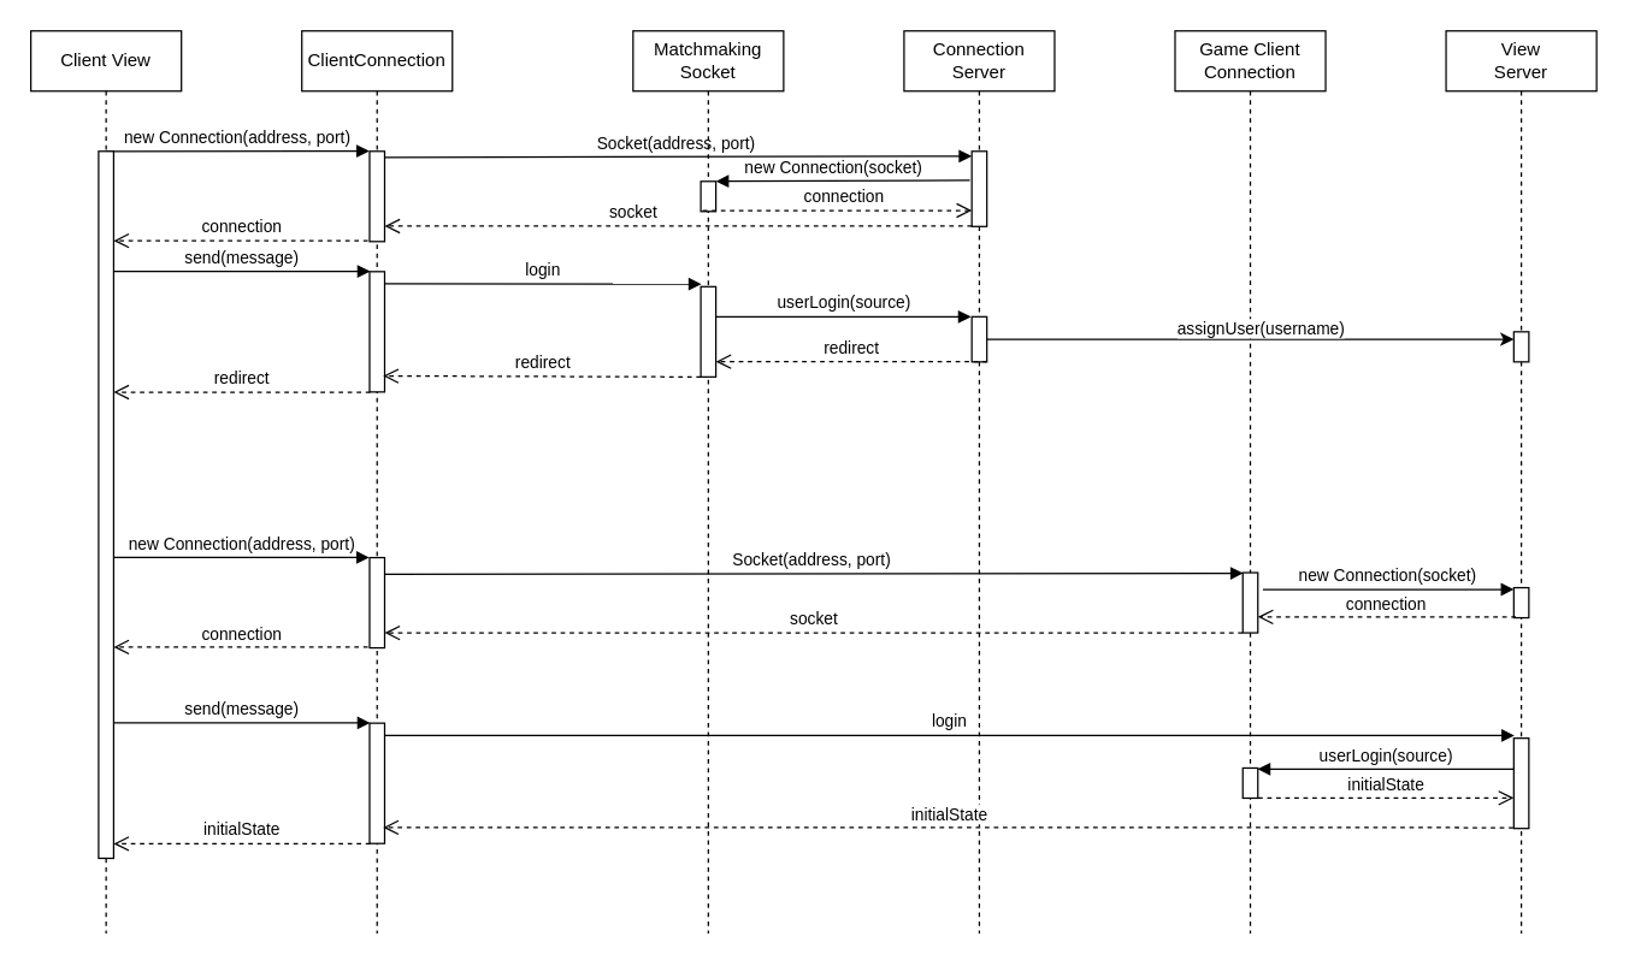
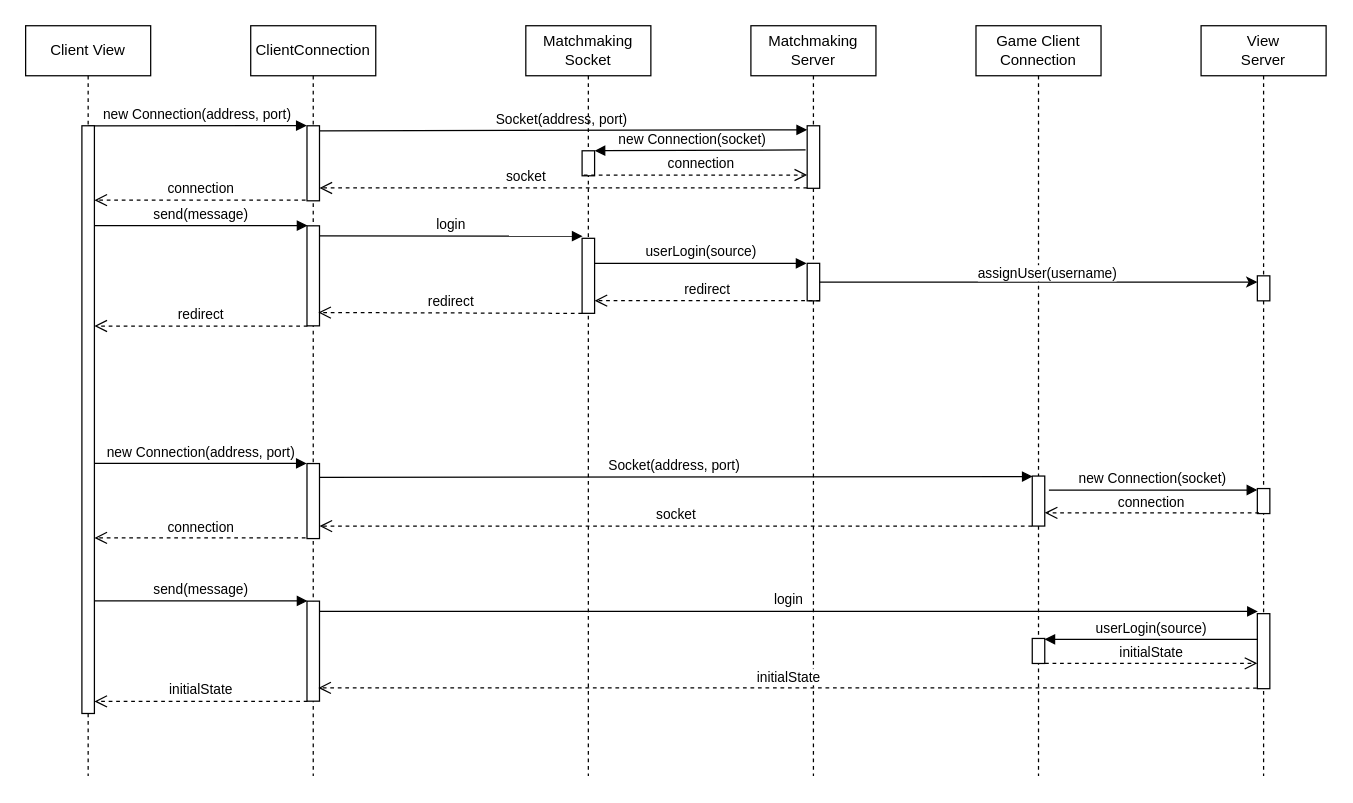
- <mxCell id="5" value="Connection Server" style="shape=umlLifeline;perimeter=lifelinePerimeter;whiteSpace=wrap;html=1;container=1;collapsible=0;recursiveResize=0;outlineConnect=0;" vertex="1" parent="1"><mxGeometry x="600" y="20" width="100" height="600" as="geometry" /></mxCell>
+ <mxCell id="5" value="Matchmaking Server" style="shape=umlLifeline;perimeter=lifelinePerimeter;whiteSpace=wrap;html=1;container=1;collapsible=0;recursiveResize=0;outlineConnect=0;" vertex="1" parent="1"><mxGeometry x="600" y="20" width="100" height="600" as="geometry" /></mxCell>
